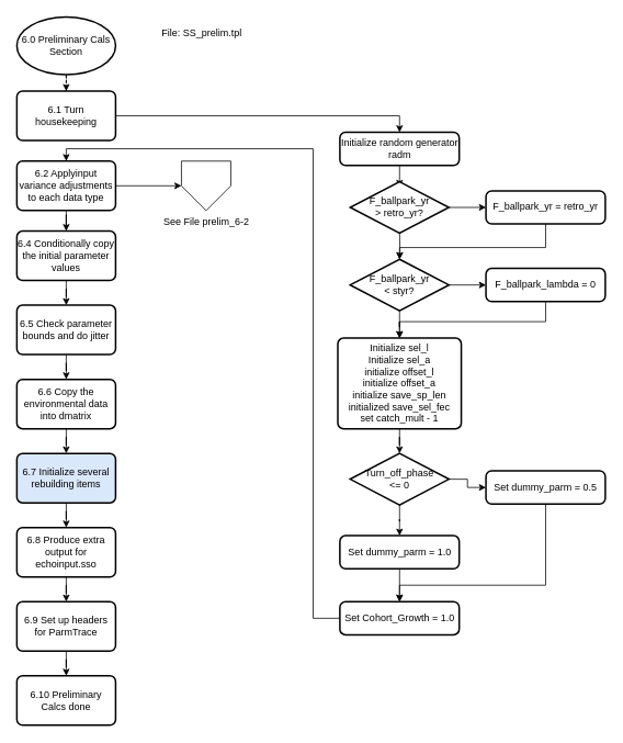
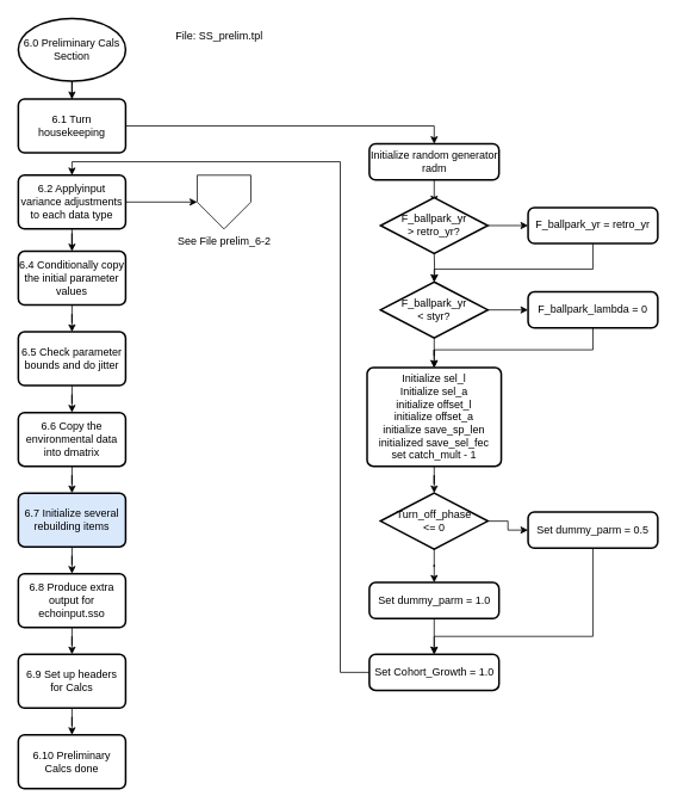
- <mxCell id="2" value="" style="edgeStyle=orthogonalEdgeStyle;rounded=0;orthogonalLoop=1;jettySize=auto;html=1;dashed=1;" parent="1" source="3" target="5" edge="1"><mxGeometry relative="1" as="geometry" /></mxCell>
+ <mxCell id="2" value="" style="edgeStyle=orthogonalEdgeStyle;rounded=0;orthogonalLoop=1;jettySize=auto;html=1;" parent="1" source="3" target="5" edge="1"><mxGeometry relative="1" as="geometry" /></mxCell>
- <mxCell id="20" value="6.9 Set up headers for ParmTrace" style="rounded=1;whiteSpace=wrap;html=1;absoluteArcSize=1;arcSize=14;strokeWidth=2;" parent="1" vertex="1"><mxGeometry x="20" y="730" width="120" height="60" as="geometry" /></mxCell>
+ <mxCell id="20" value="6.9 Set up headers for Calcs" style="rounded=1;whiteSpace=wrap;html=1;absoluteArcSize=1;arcSize=14;strokeWidth=2;" parent="1" vertex="1"><mxGeometry x="20" y="730" width="120" height="60" as="geometry" /></mxCell>
